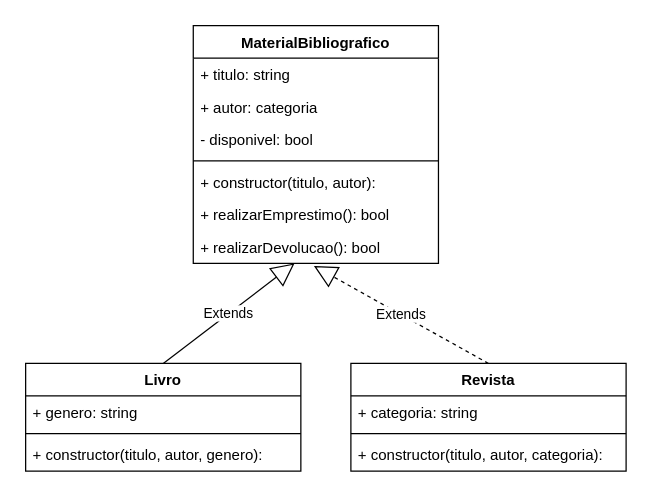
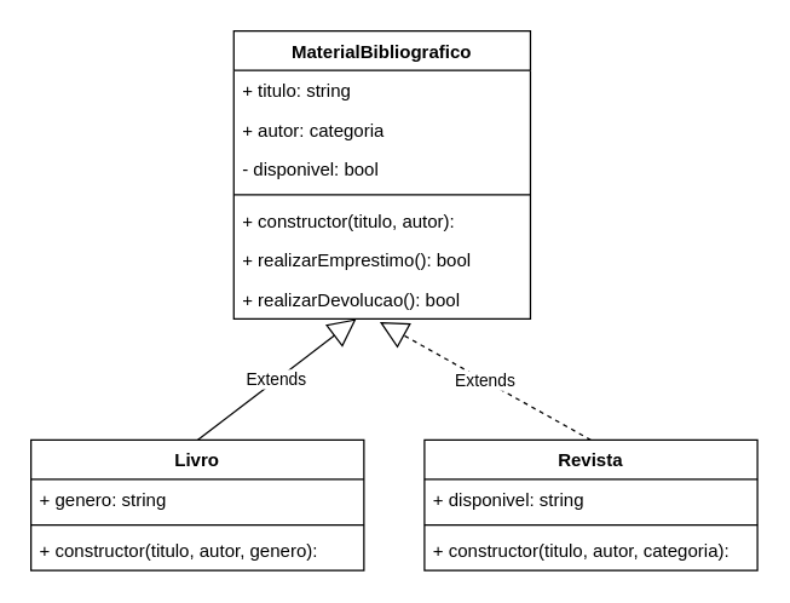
- <mxCell id="16" value="+ categoria: string" style="text;strokeColor=none;fillColor=none;align=left;verticalAlign=top;spacingLeft=4;spacingRight=4;overflow=hidden;rotatable=0;points=[[0,0.5],[1,0.5]];portConstraint=eastwest;whiteSpace=wrap;html=1;" vertex="1" parent="15"><mxGeometry y="26" width="220" height="26" as="geometry" /></mxCell>
+ <mxCell id="16" value="+ disponivel: string" style="text;strokeColor=none;fillColor=none;align=left;verticalAlign=top;spacingLeft=4;spacingRight=4;overflow=hidden;rotatable=0;points=[[0,0.5],[1,0.5]];portConstraint=eastwest;whiteSpace=wrap;html=1;" vertex="1" parent="15"><mxGeometry y="26" width="220" height="26" as="geometry" /></mxCell>
